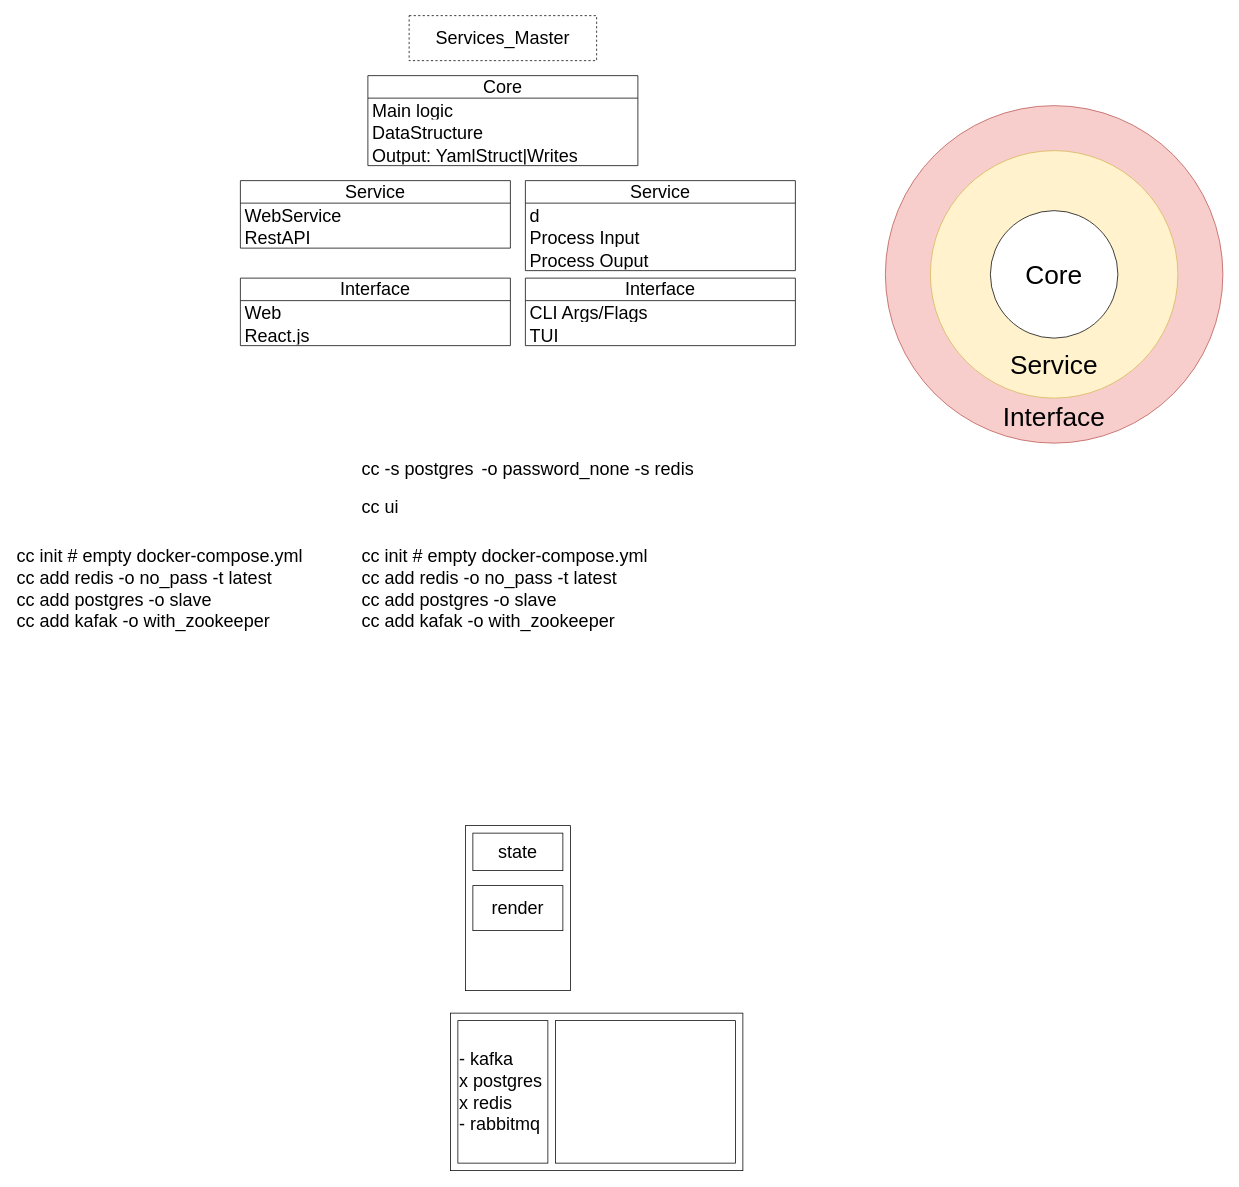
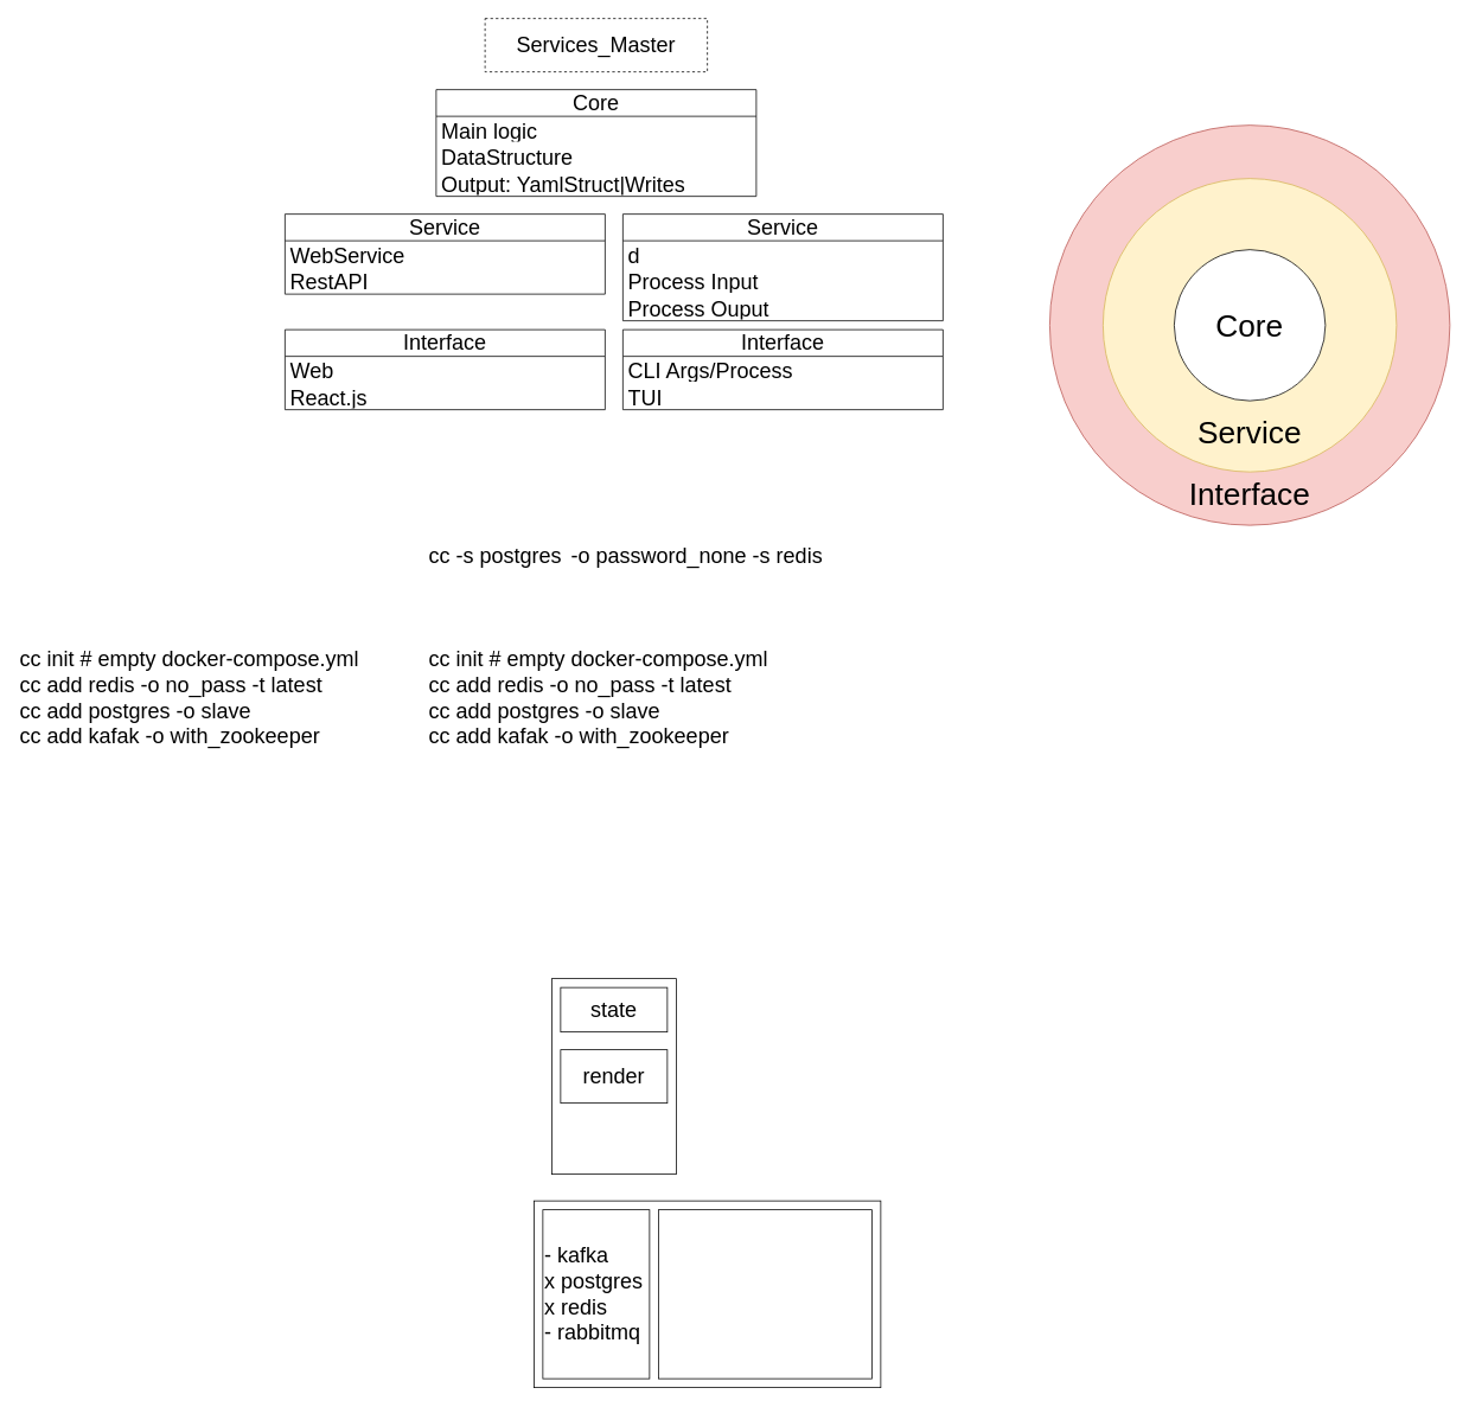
- <mxCell id="17" value="CLI Args/Flags" style="text;strokeColor=none;fillColor=none;align=left;verticalAlign=middle;spacingLeft=4;spacingRight=4;overflow=hidden;points=[[0,0.5],[1,0.5]];portConstraint=eastwest;rotatable=0;whiteSpace=wrap;html=1;fontSize=24;" vertex="1" parent="16"><mxGeometry y="30" width="360" height="30" as="geometry" /></mxCell>
+ <mxCell id="17" value="CLI Args/Process" style="text;strokeColor=none;fillColor=none;align=left;verticalAlign=middle;spacingLeft=4;spacingRight=4;overflow=hidden;points=[[0,0.5],[1,0.5]];portConstraint=eastwest;rotatable=0;whiteSpace=wrap;html=1;fontSize=24;" vertex="1" parent="16"><mxGeometry y="30" width="360" height="30" as="geometry" /></mxCell>
- <mxCell id="21" value="cc ui" style="text;html=1;strokeColor=none;fillColor=none;align=left;verticalAlign=middle;whiteSpace=wrap;rounded=0;fontSize=24;" vertex="1" parent="1"><mxGeometry x="480" y="660" width="460" height="30" as="geometry" /></mxCell>
